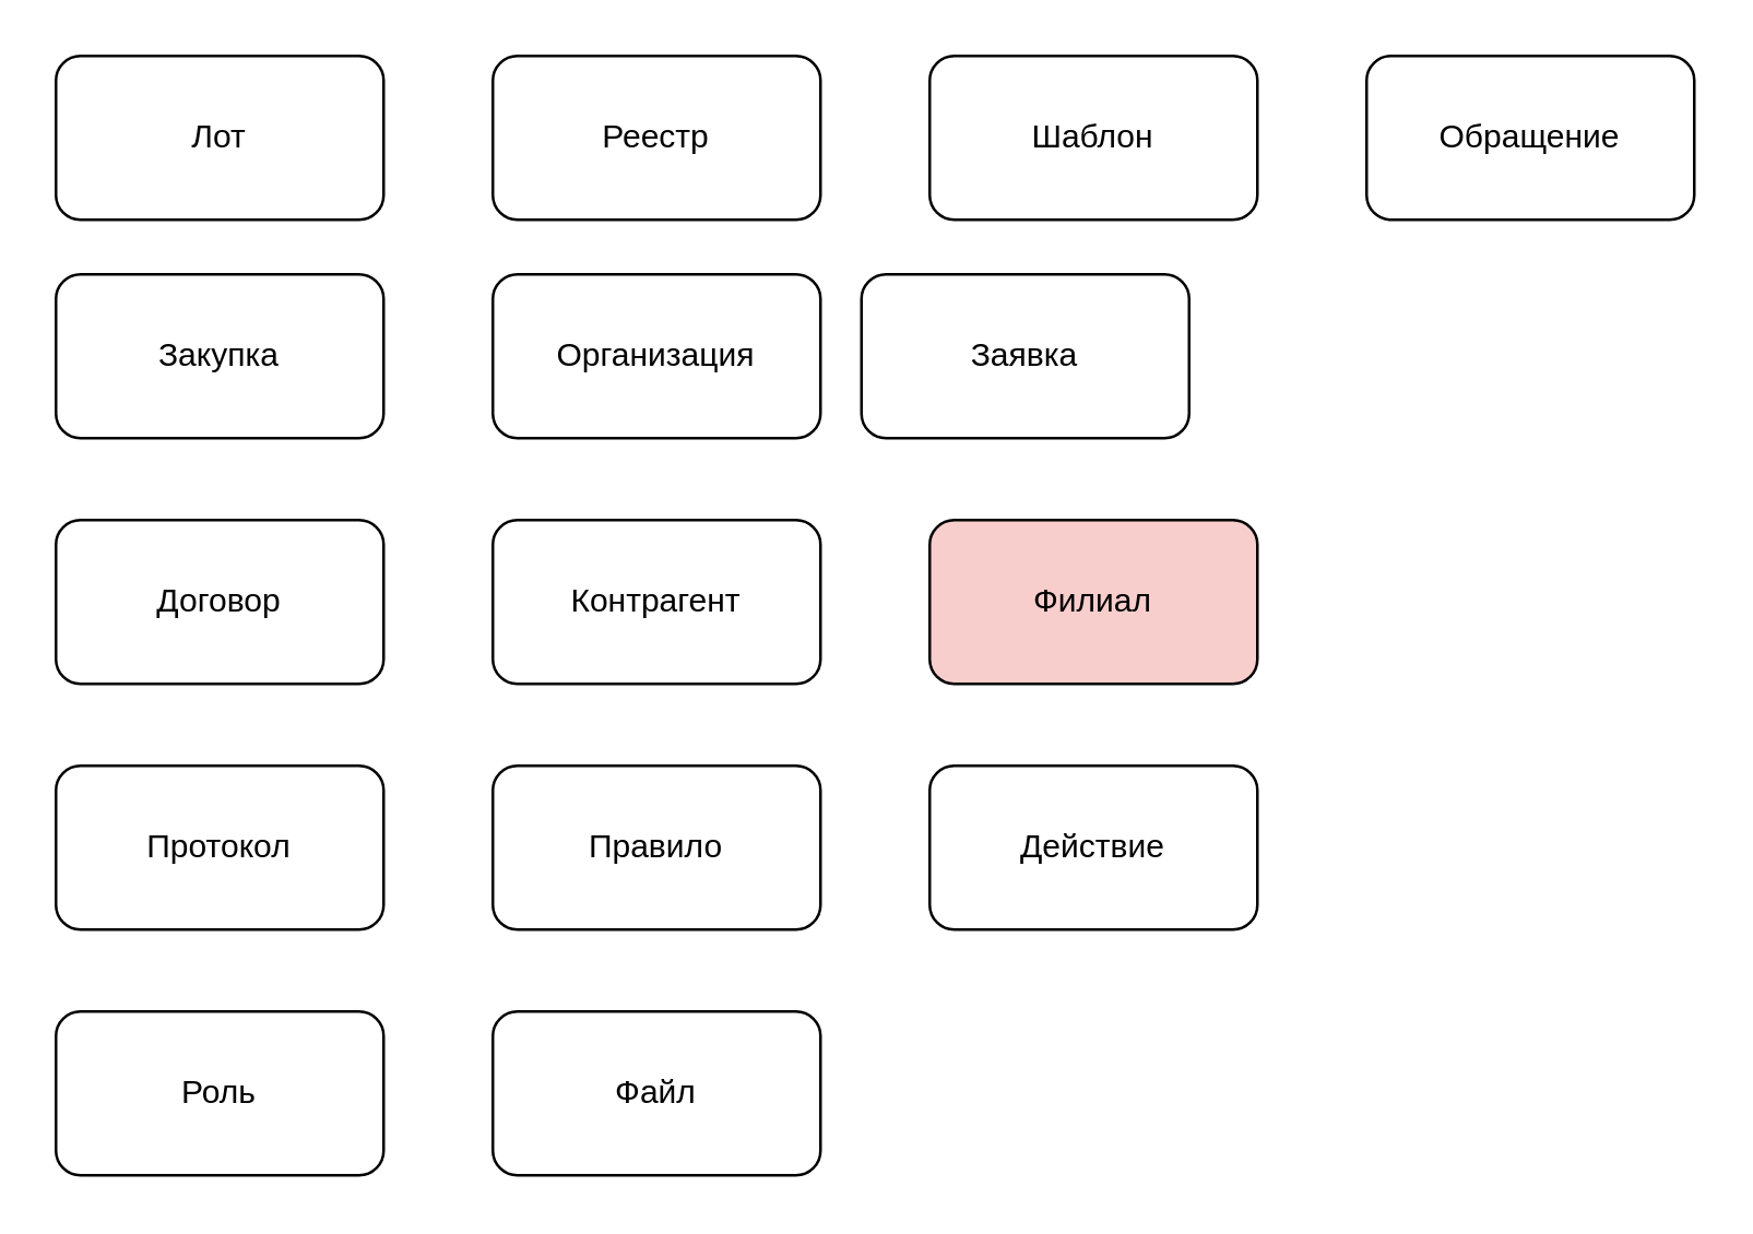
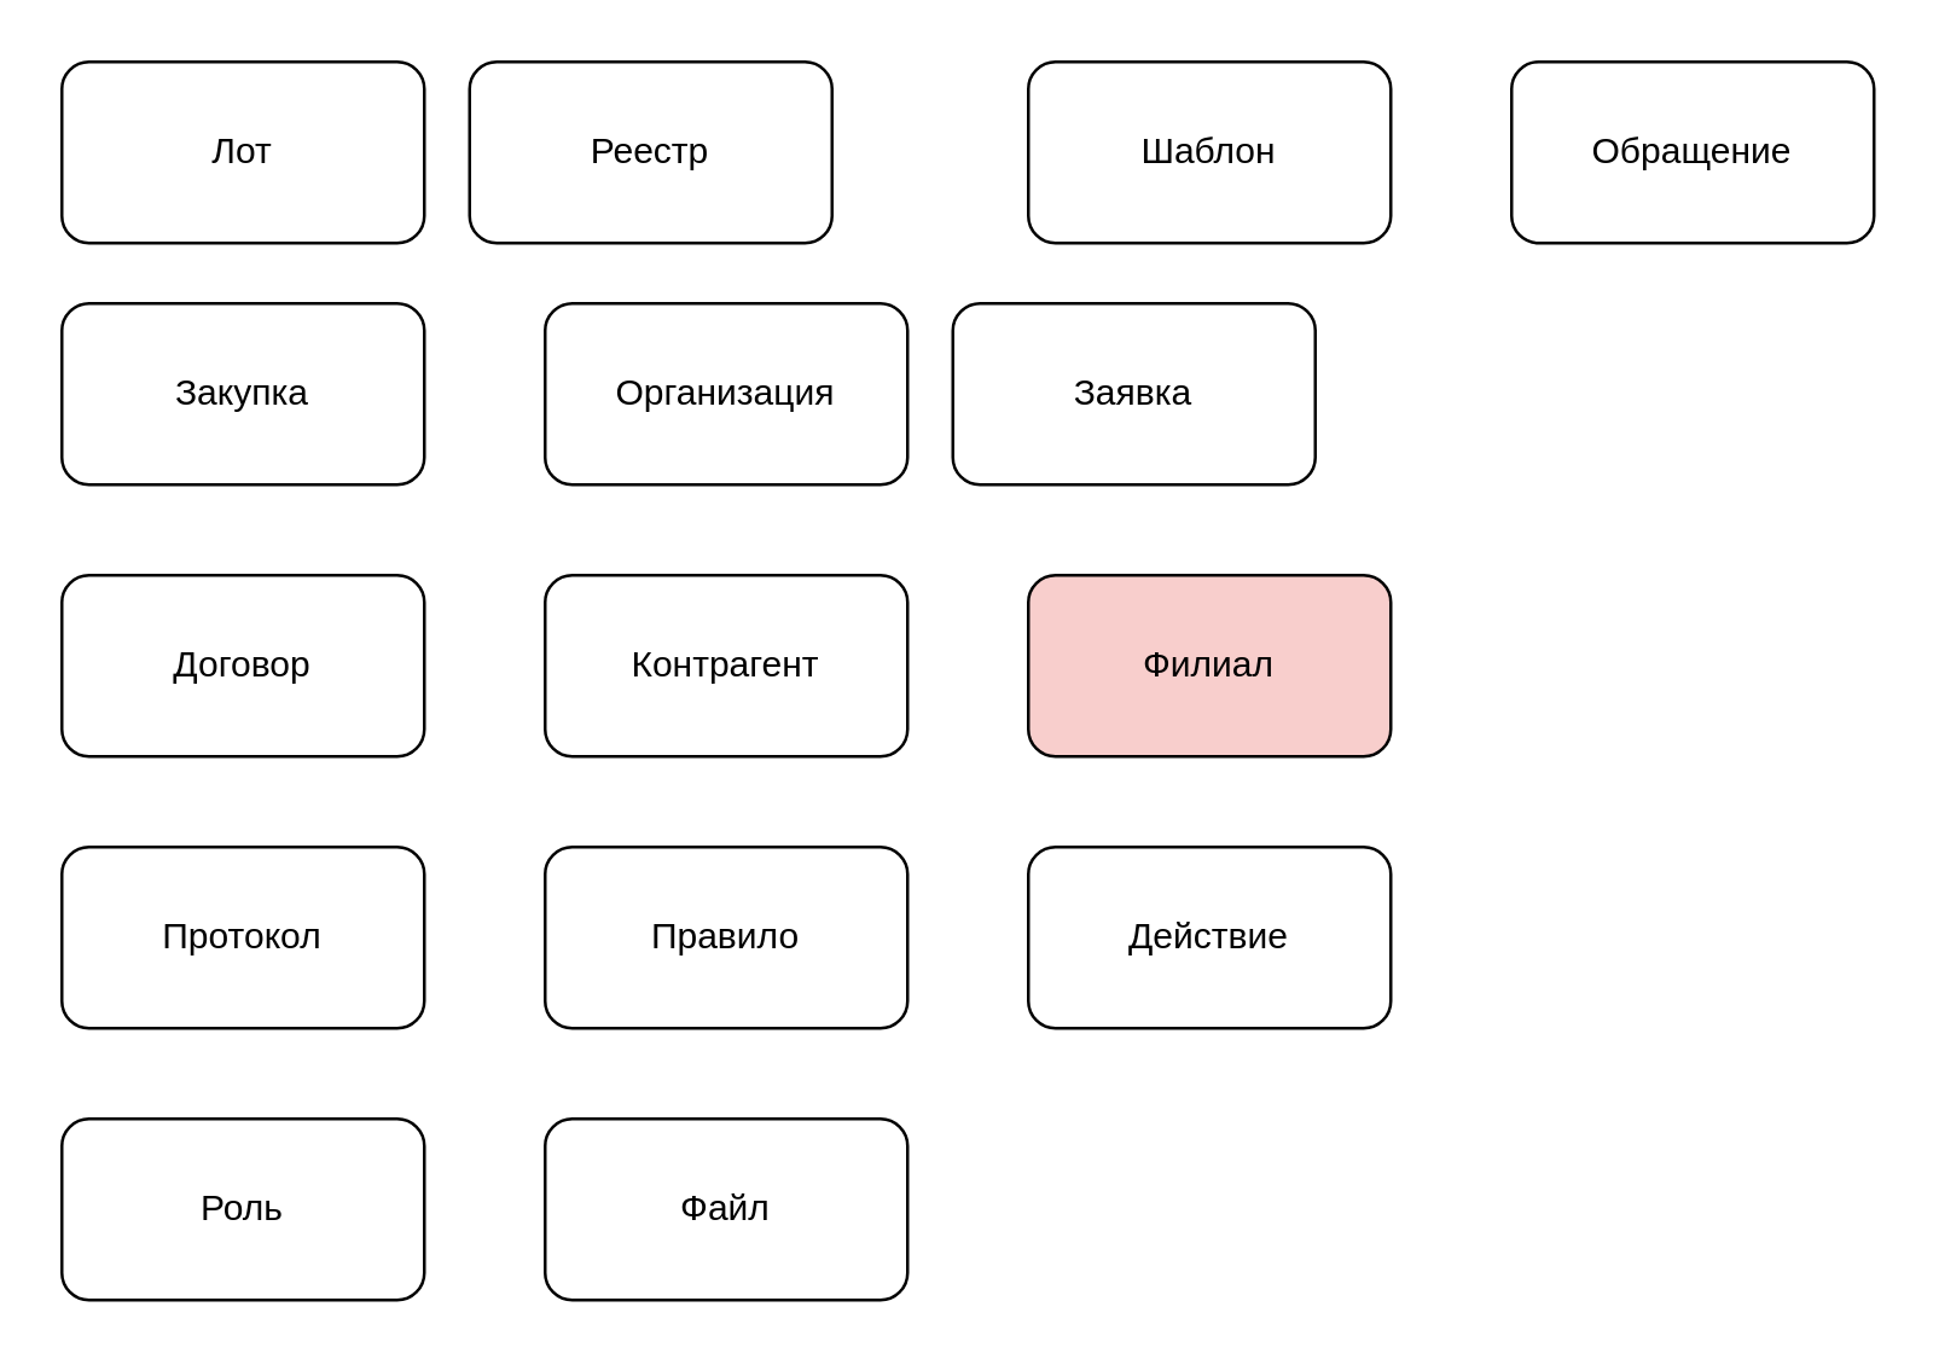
- <mxCell id="7" value="Реестр" style="rounded=1;whiteSpace=wrap;html=1;" parent="1" vertex="1"><mxGeometry x="180" y="20" width="120" height="60" as="geometry" /></mxCell>
+ <mxCell id="7" value="Реестр" style="rounded=1;whiteSpace=wrap;html=1;" parent="1" vertex="1"><mxGeometry x="155" y="20" width="120" height="60" as="geometry" /></mxCell>
